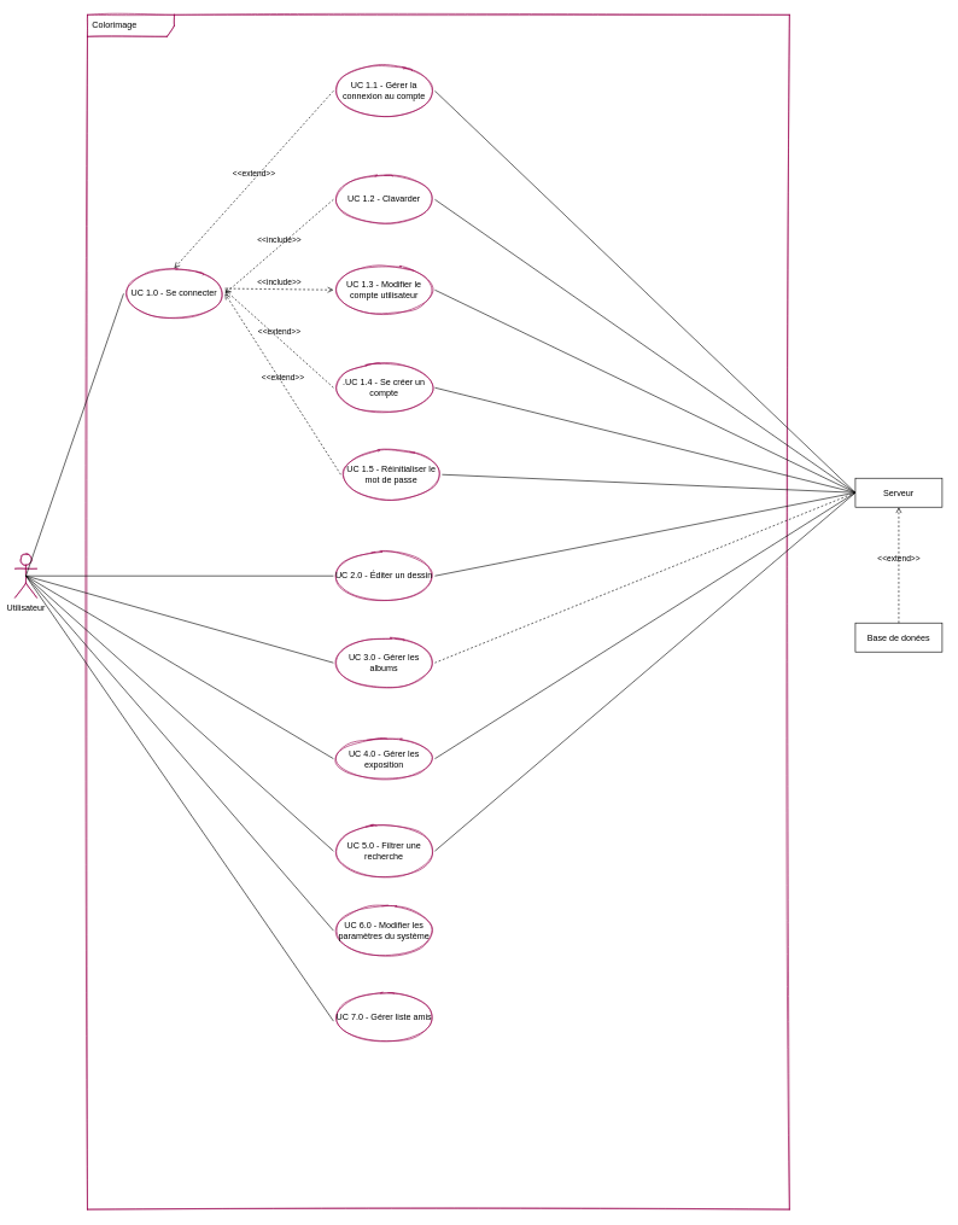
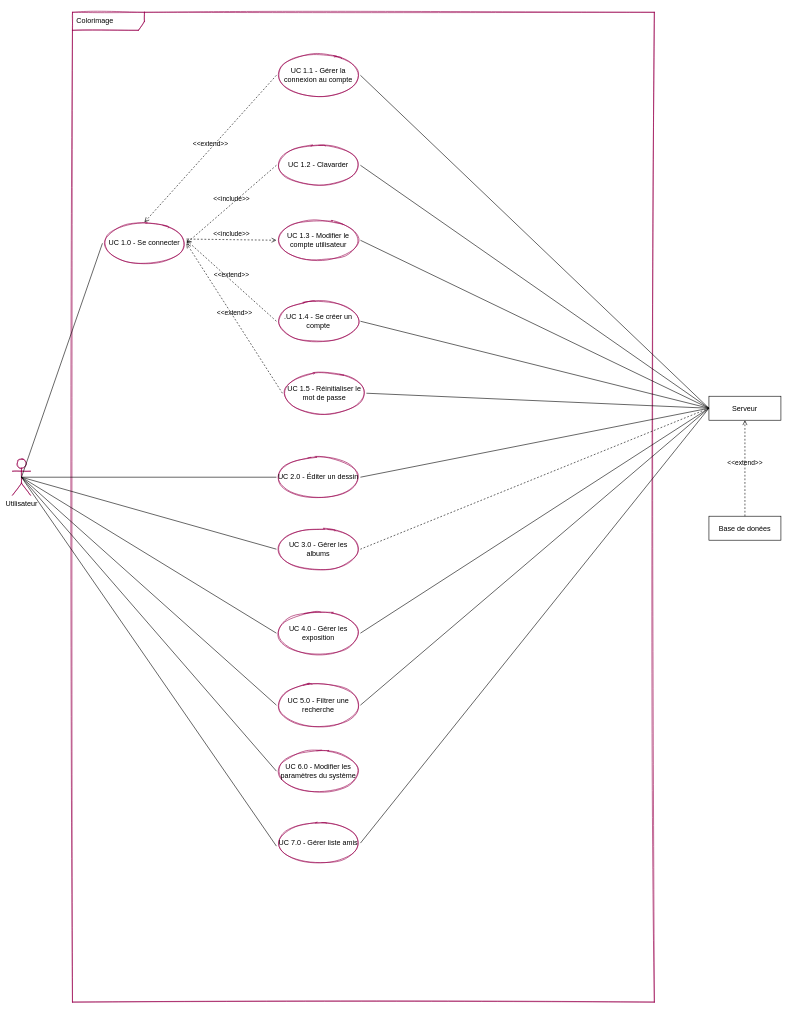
+ <mxCell id="39" style="edgeStyle=none;orthogonalLoop=1;jettySize=auto;html=1;dashed=0;labelBackgroundColor=none;endArrow=close;endFill=0;entryX=1;entryY=0.5;entryDx=0;entryDy=0;exitX=0;exitY=0.5;exitDx=0;exitDy=0;" parent="1" source="28" target="26" edge="1"><mxGeometry relative="1" as="geometry"><mxPoint x="1191" y="690" as="sourcePoint" /><mxPoint x="610" y="1185" as="targetPoint" /></mxGeometry></mxCell>
- <mxCell id="20" value="UC 4.0 - Gérer les exposition" style="ellipse;whiteSpace=wrap;html=1;sketch=1;strokeColor=#99004D;fillColor=none;" parent="1" vertex="1"><mxGeometry x="460" y="1020" width="140" height="55" as="geometry" /></mxCell>
+ <mxCell id="20" value="UC 4.0 - Gérer les exposition" style="ellipse;whiteSpace=wrap;html=1;sketch=1;strokeColor=#99004D;fillColor=none;" parent="1" vertex="1"><mxGeometry x="460" y="1020" width="140" height="70" as="geometry" /></mxCell>
